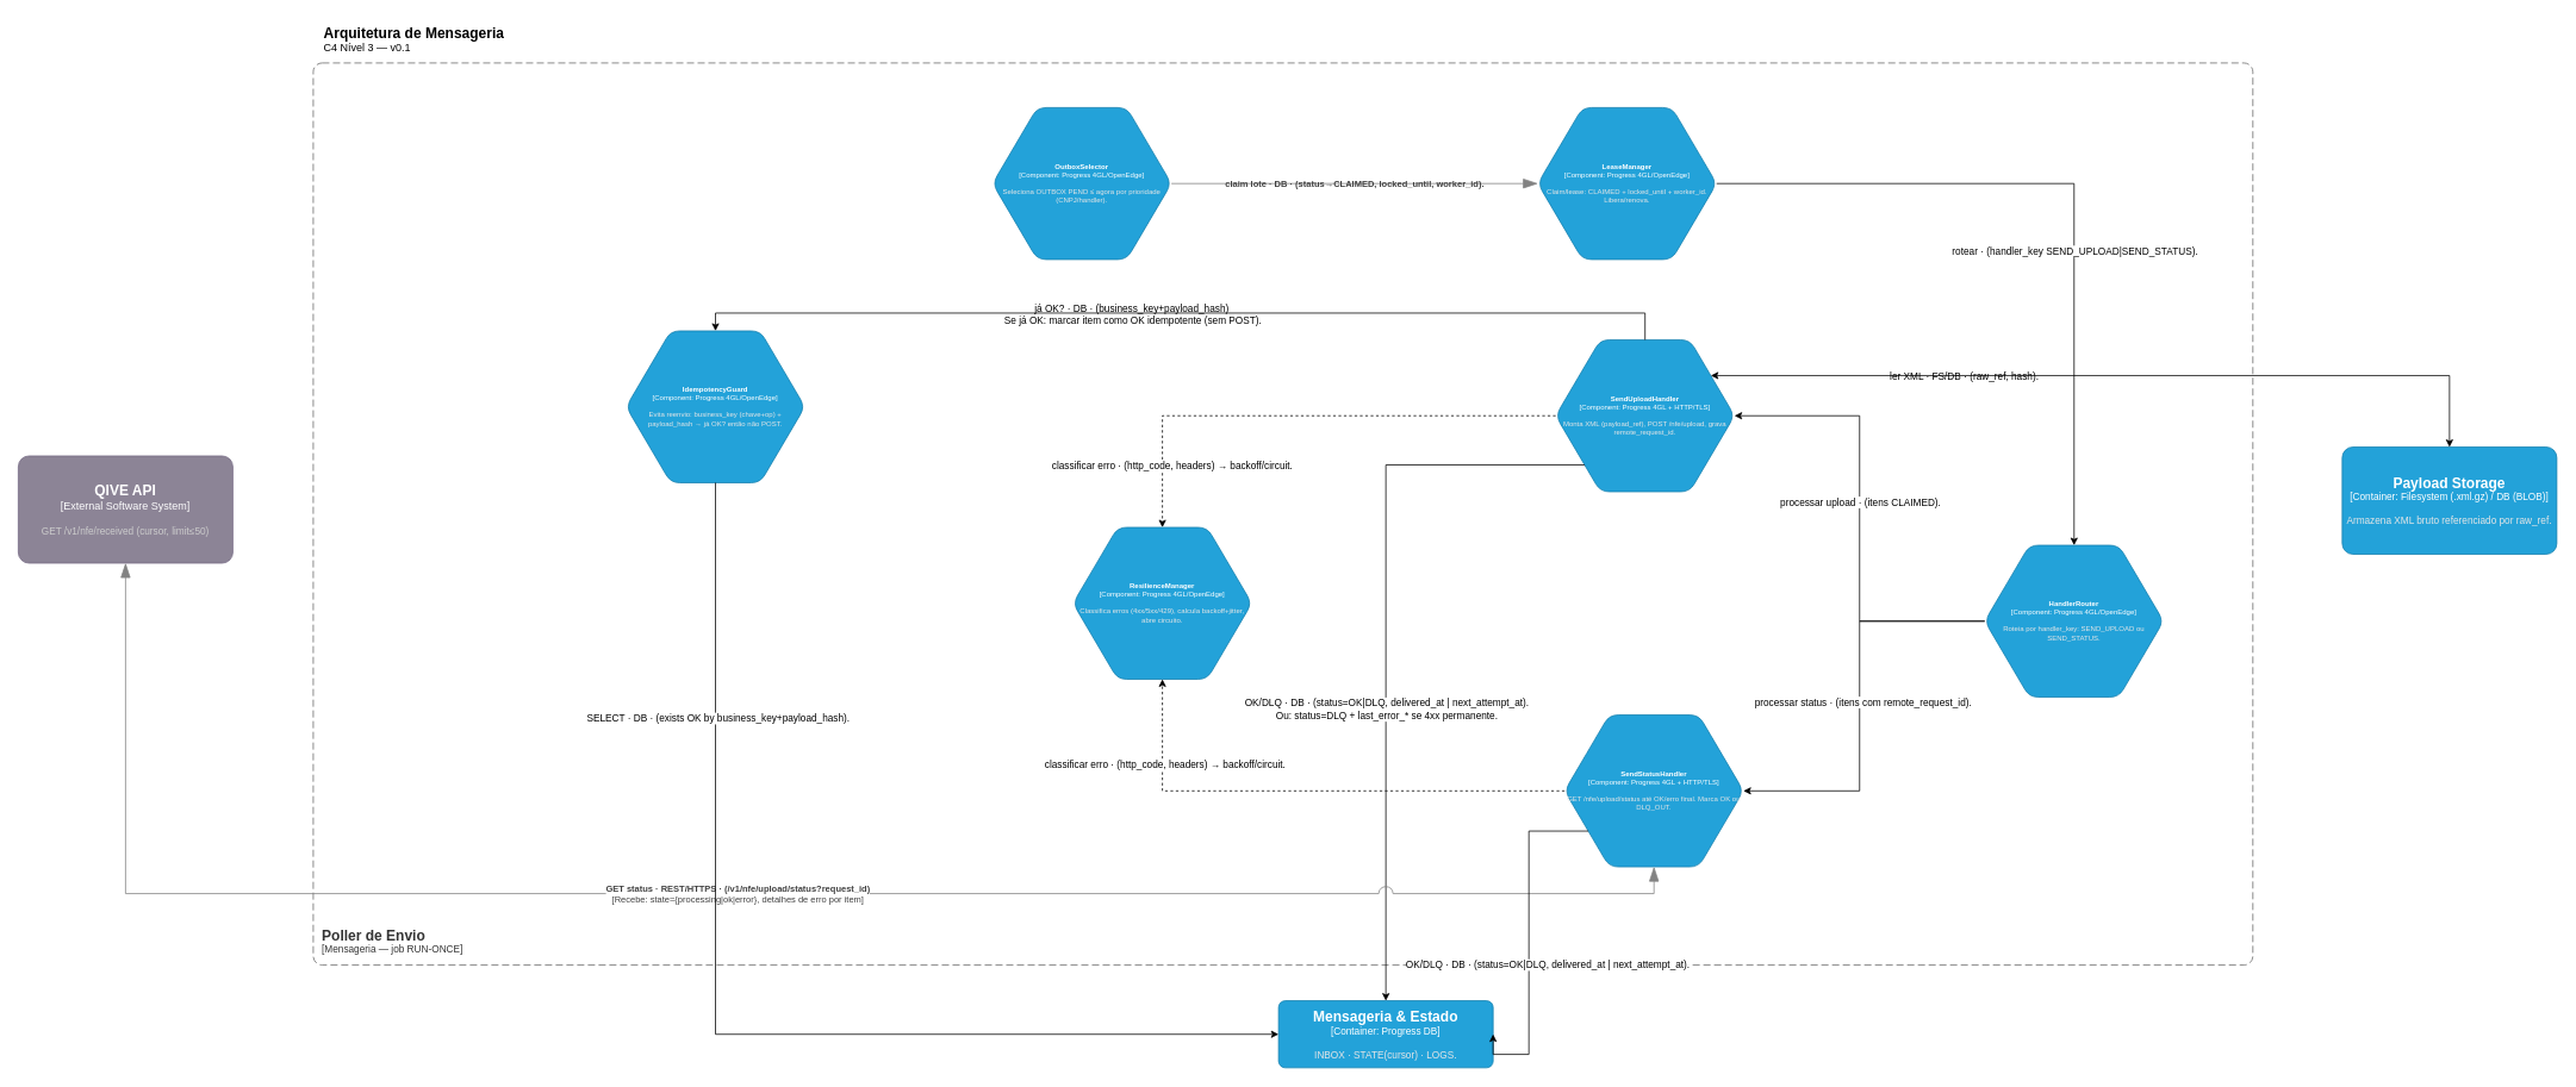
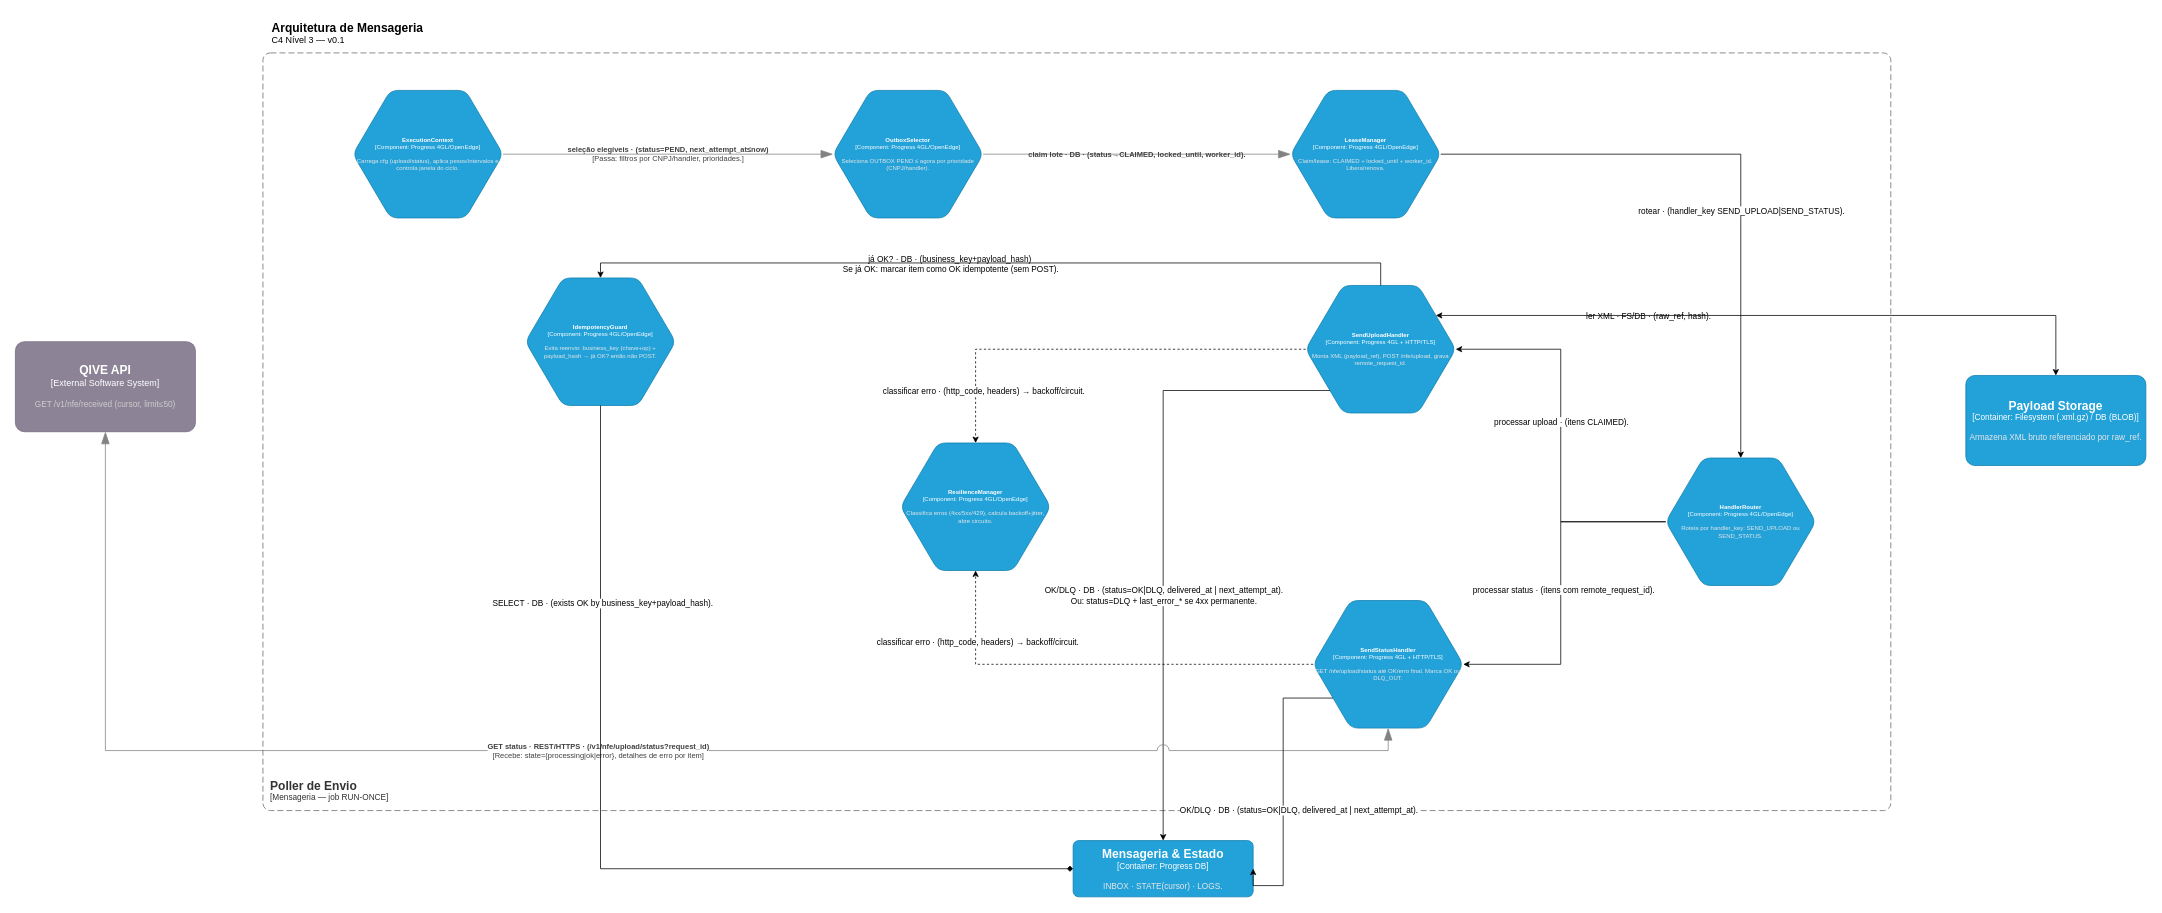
+ <mxCell id="4" value="&lt;font&gt;&lt;b&gt;ExecutionContext&lt;/b&gt;&lt;/font&gt;&lt;div&gt;[Component:&amp;nbsp;Progress 4GL/OpenEdge]&lt;/div&gt;&lt;br&gt;&lt;div&gt;&lt;font&gt;&lt;font color=&quot;#E6E6E6&quot;&gt;Carrega cfg (upload/status), aplica pesos/intervalos e controla janela do ciclo.&lt;/font&gt;&lt;/font&gt;&lt;/div&gt;" style="shape=hexagon;size=50;perimeter=hexagonPerimeter2;whiteSpace=wrap;html=1;fixedSize=1;rounded=1;labelBackgroundColor=none;fillColor=#23A2D9;fontSize=8;fontColor=#ffffff;align=center;strokeColor=#0E7DAD;metaEdit=1;points=[[0.5,0,0],[1,0.25,0],[1,0.5,0],[1,0.75,0],[0.5,1,0],[0,0.75,0],[0,0.5,0],[0,0.25,0]];resizable=0;" vertex="1" parent="1"><mxGeometry x="470" y="120" width="200" height="170" as="geometry" /></mxCell>
+ <mxCell id="15" value="&lt;div style=&quot;text-align: left&quot;&gt;&lt;div style=&quot;text-align: center&quot;&gt;&lt;b&gt;seleção elegíveis · (status=PEND, next_attempt_at≤now)&lt;/b&gt;&lt;/div&gt;&lt;div style=&quot;text-align: center&quot;&gt;[Passa: filtros por CNPJ/handler, prioridades.]&lt;/div&gt;&lt;/div&gt;" style="endArrow=blockThin;html=1;fontSize=10;fontColor=#404040;strokeWidth=1;endFill=1;strokeColor=#828282;elbow=vertical;metaEdit=1;endSize=14;startSize=14;jumpStyle=arc;jumpSize=16;rounded=0;edgeStyle=orthogonalEdgeStyle;exitX=1;exitY=0.5;exitDx=0;exitDy=0;exitPerimeter=0;entryX=0;entryY=0.5;entryDx=0;entryDy=0;entryPerimeter=0;labelBackgroundColor=none;" edge="1" parent="1" source="4" target="7"><mxGeometry width="240" relative="1" as="geometry"><mxPoint x="1380" y="500" as="sourcePoint" /><mxPoint x="1620" y="500" as="targetPoint" /><mxPoint as="offset" /></mxGeometry></mxCell>
- <mxCell id="3" value="&lt;font style=&quot;font-size: 16px&quot;&gt;&lt;b&gt;QIVE API&lt;/b&gt;&lt;/font&gt;&lt;div&gt;[External Software System]&lt;/div&gt;&lt;br&gt;&lt;div&gt;&lt;font style=&quot;font-size: 11px&quot;&gt;&lt;font color=&quot;#cccccc&quot;&gt;GET /v1/nfe/received (cursor, limit≤50)&lt;/font&gt;&lt;/div&gt;" style="rounded=1;whiteSpace=wrap;html=1;labelBackgroundColor=none;fillColor=#8C8496;fontColor=#ffffff;align=center;arcSize=10;strokeColor=#736782;metaEdit=1;resizable=0;points=[[0.25,0,0],[0.5,0,0],[0.75,0,0],[1,0.25,0],[1,0.5,0],[1,0.75,0],[0.75,1,0],[0.5,1,0],[0.25,1,0],[0,0.75,0],[0,0.5,0],[0,0.25,0]];" vertex="1" parent="1"><mxGeometry x="20" y="510" width="240" height="120" as="geometry" /></mxCell>
+ <mxCell id="3" value="&lt;font style=&quot;font-size: 16px&quot;&gt;&lt;b&gt;QIVE API&lt;/b&gt;&lt;/font&gt;&lt;div&gt;[External Software System]&lt;/div&gt;&lt;br&gt;&lt;div&gt;&lt;font style=&quot;font-size: 11px&quot;&gt;&lt;font color=&quot;#cccccc&quot;&gt;GET /v1/nfe/received (cursor, limit≤50)&lt;/font&gt;&lt;/div&gt;" style="rounded=1;whiteSpace=wrap;html=1;labelBackgroundColor=none;fillColor=#8C8496;fontColor=#ffffff;align=center;arcSize=10;strokeColor=#736782;metaEdit=1;resizable=0;points=[[0.25,0,0],[0.5,0,0],[0.75,0,0],[1,0.25,0],[1,0.5,0],[1,0.75,0],[0.75,1,0],[0.5,1,0],[0.25,1,0],[0,0.75,0],[0,0.5,0],[0,0.25,0]];" vertex="1" parent="1"><mxGeometry x="20" y="455" width="240" height="120" as="geometry" /></mxCell>
- <mxCell id="36" style="edgeStyle=orthogonalEdgeStyle;rounded=0;orthogonalLoop=1;jettySize=auto;html=1;entryX=0;entryY=0.5;entryDx=0;entryDy=0;entryPerimeter=0;exitX=0.5;exitY=1;exitDx=0;exitDy=0;exitPerimeter=0;" edge="1" parent="1" source="17" target="5"><mxGeometry relative="1" as="geometry" /></mxCell>
+ <mxCell id="36" style="edgeStyle=orthogonalEdgeStyle;rounded=0;orthogonalLoop=1;jettySize=auto;html=1;entryX=0;entryY=0.5;entryDx=0;entryDy=0;entryPerimeter=0;exitX=0.5;exitY=1;exitDx=0;exitDy=0;exitPerimeter=0;endArrow=diamond;" edge="1" parent="1" source="17" target="5"><mxGeometry relative="1" as="geometry" /></mxCell>
